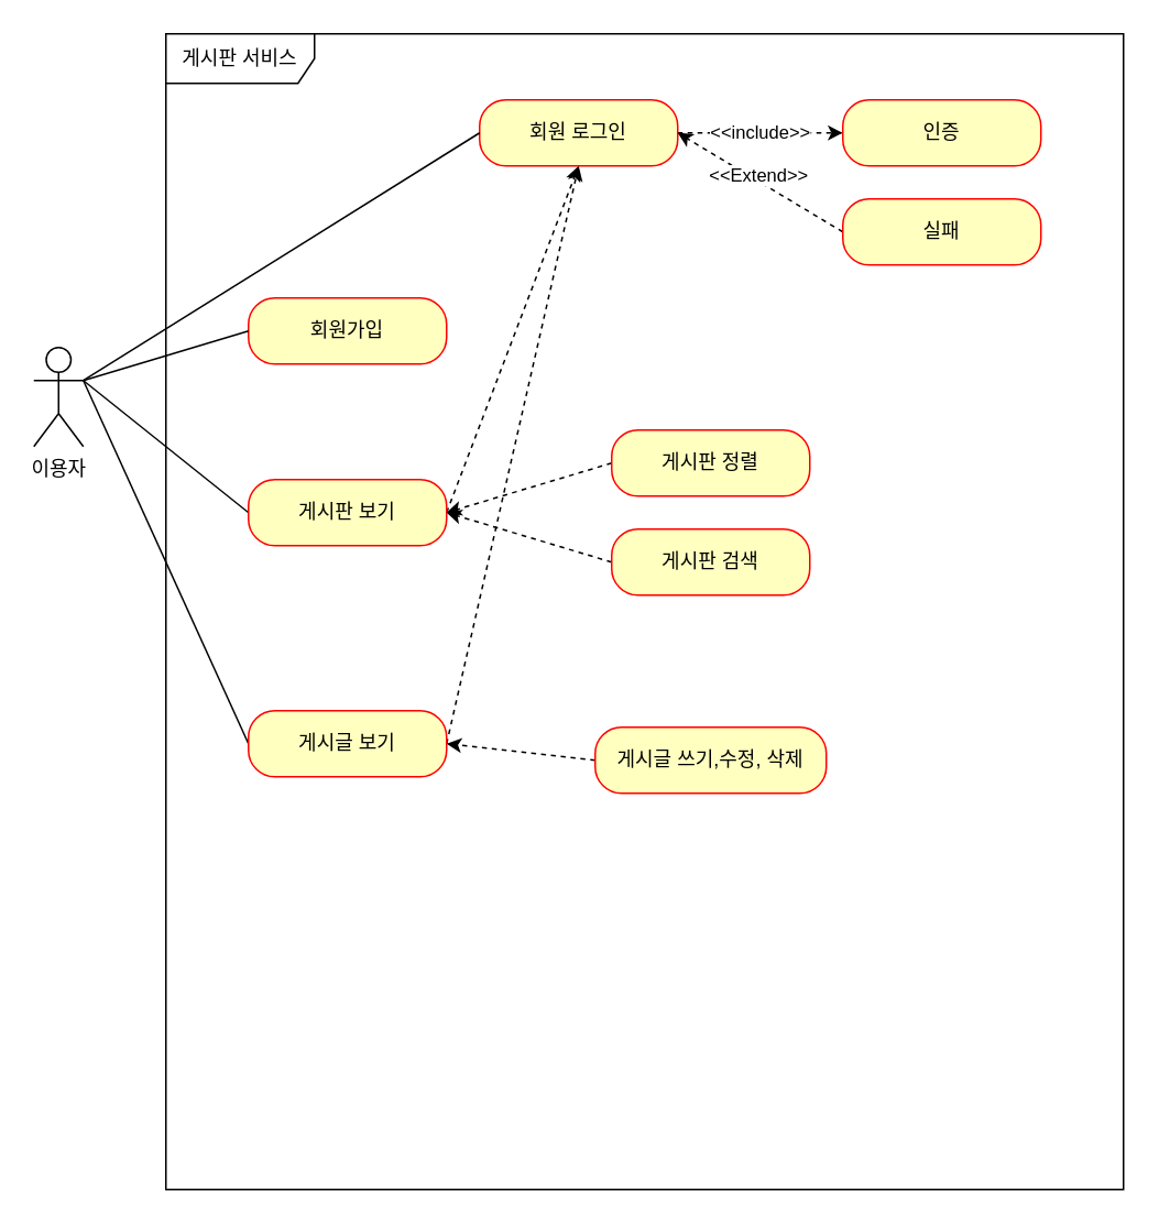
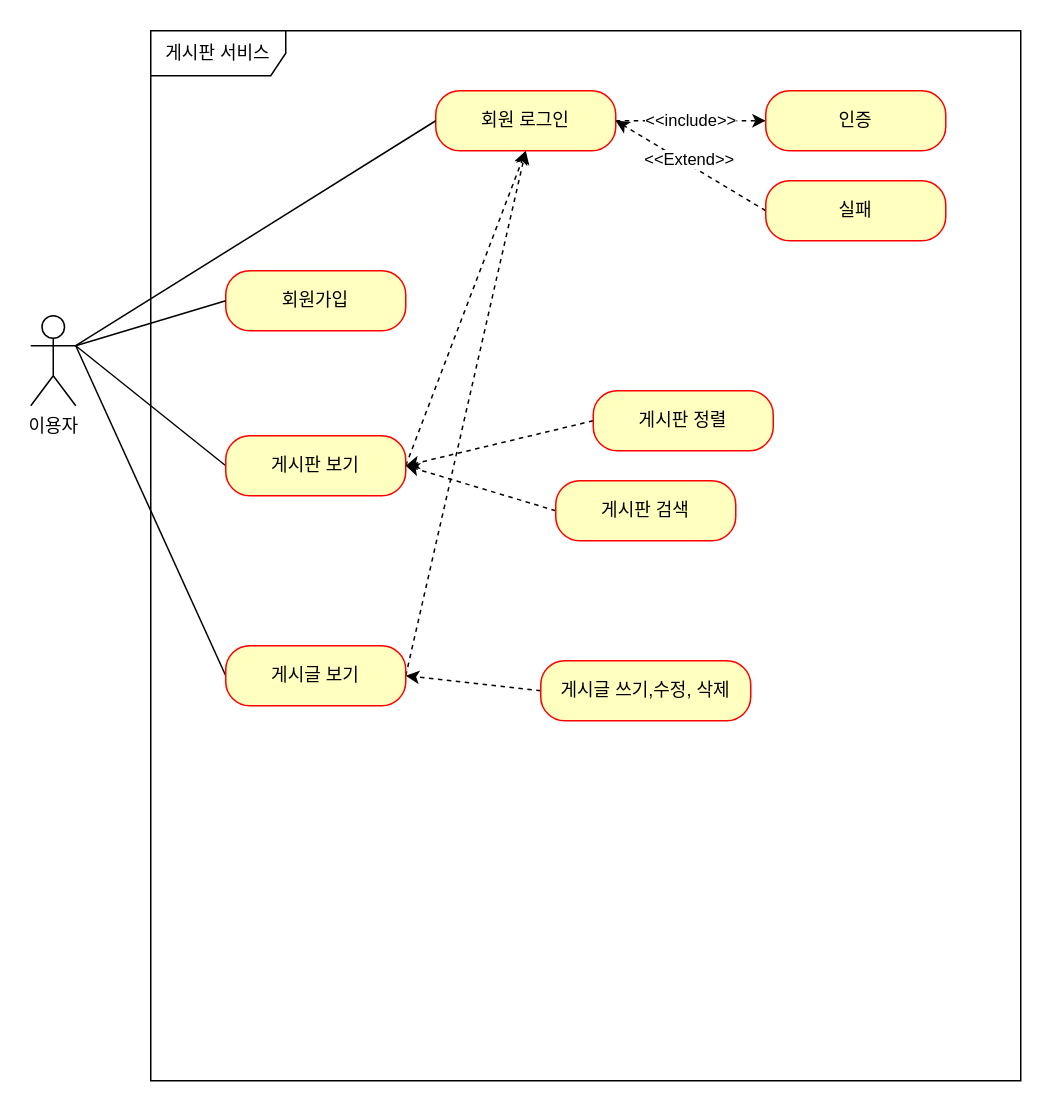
- <mxCell id="18" value="게시판 정렬" style="rounded=1;whiteSpace=wrap;html=1;arcSize=40;fontColor=#000000;fillColor=#ffffc0;strokeColor=#ff0000;" vertex="1" parent="1"><mxGeometry x="370" y="260" width="120" height="40" as="geometry" /></mxCell>
+ <mxCell id="18" value="게시판 정렬" style="rounded=1;whiteSpace=wrap;html=1;arcSize=40;fontColor=#000000;fillColor=#ffffc0;strokeColor=#ff0000;" vertex="1" parent="1"><mxGeometry x="395" y="260" width="120" height="40" as="geometry" /></mxCell>
